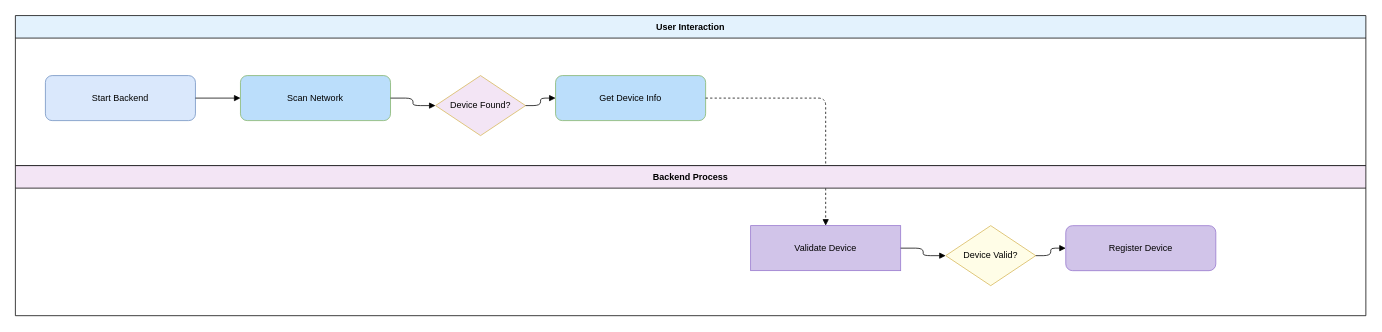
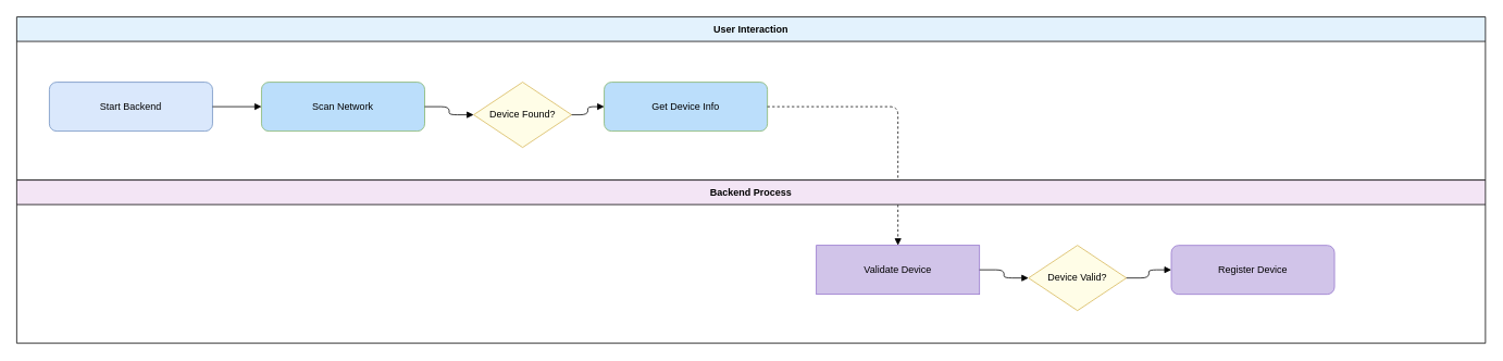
- <mxCell id="6" value="Device Found?" style="rhombus;whiteSpace=wrap;html=1;fillColor=#f3e5f5;strokeColor=#d6b656;" parent="2" vertex="1"><mxGeometry x="560" y="80" width="120" height="80" as="geometry" /></mxCell>
+ <mxCell id="6" value="Device Found?" style="rhombus;whiteSpace=wrap;html=1;fillColor=#fffde7;strokeColor=#d6b656;" parent="2" vertex="1"><mxGeometry x="560" y="80" width="120" height="80" as="geometry" /></mxCell>
- <mxCell id="10" value="Register Device" style="rounded=1;whiteSpace=wrap;html=1;fillColor=#d1c4e9;strokeColor=#9575cd;" parent="3" vertex="1"><mxGeometry x="1400" y="80" width="200" height="60" as="geometry" /></mxCell>
+ <mxCell id="10" value="Register Device" style="rounded=1;whiteSpace=wrap;html=1;fillColor=#d1c4e9;strokeColor=#9575cd;" parent="3" vertex="1"><mxGeometry x="1415" y="80" width="200" height="60" as="geometry" /></mxCell>
